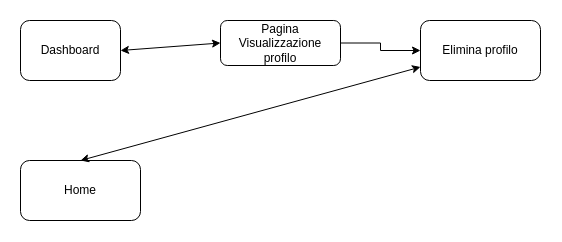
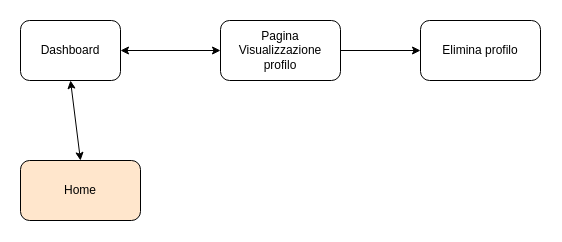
- <mxCell id="6" value="Pagina Visualizzazione profilo" style="whiteSpace=wrap;html=1;rounded=1;" parent="1" vertex="1"><mxGeometry x="220" y="20" width="120" height="45" as="geometry" /></mxCell>
+ <mxCell id="6" value="Pagina Visualizzazione profilo" style="whiteSpace=wrap;html=1;rounded=1;" parent="1" vertex="1"><mxGeometry x="220" y="20" width="120" height="60" as="geometry" /></mxCell>
- <mxCell id="4" value="" style="endArrow=classic;startArrow=classic;html=1;exitX=0.5;exitY=0;exitDx=0;exitDy=0;" parent="1" source="2" target="8" edge="1"><mxGeometry width="50" height="50" relative="1" as="geometry"><mxPoint x="70" y="160" as="sourcePoint" /><mxPoint x="120" y="110" as="targetPoint" /></mxGeometry></mxCell>
+ <mxCell id="4" value="" style="endArrow=classic;startArrow=classic;html=1;entryX=0.5;entryY=1;entryDx=0;entryDy=0;exitX=0.5;exitY=0;exitDx=0;exitDy=0;" parent="1" source="2" target="3" edge="1"><mxGeometry width="50" height="50" relative="1" as="geometry"><mxPoint x="70" y="160" as="sourcePoint" /><mxPoint x="120" y="110" as="targetPoint" /></mxGeometry></mxCell>
- <mxCell id="2" value="Home" style="rounded=1;whiteSpace=wrap;html=1;" parent="1" vertex="1"><mxGeometry x="20" y="160" width="120" height="60" as="geometry" /></mxCell>
+ <mxCell id="2" value="Home" style="rounded=1;whiteSpace=wrap;html=1;fillColor=#ffe6cc;" parent="1" vertex="1"><mxGeometry x="20" y="160" width="120" height="60" as="geometry" /></mxCell>
